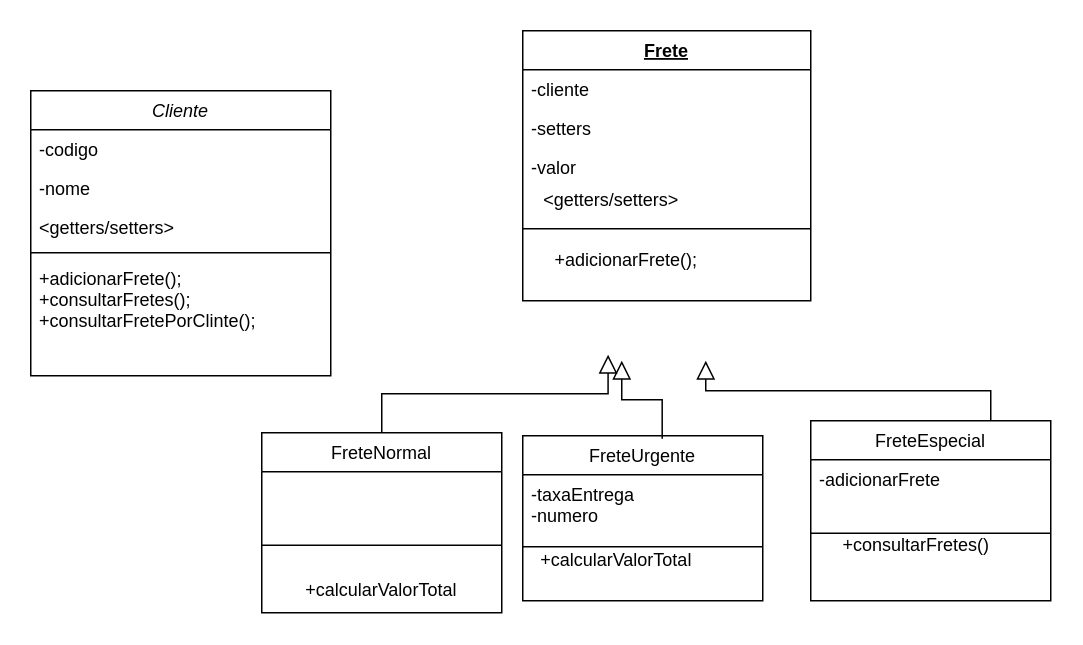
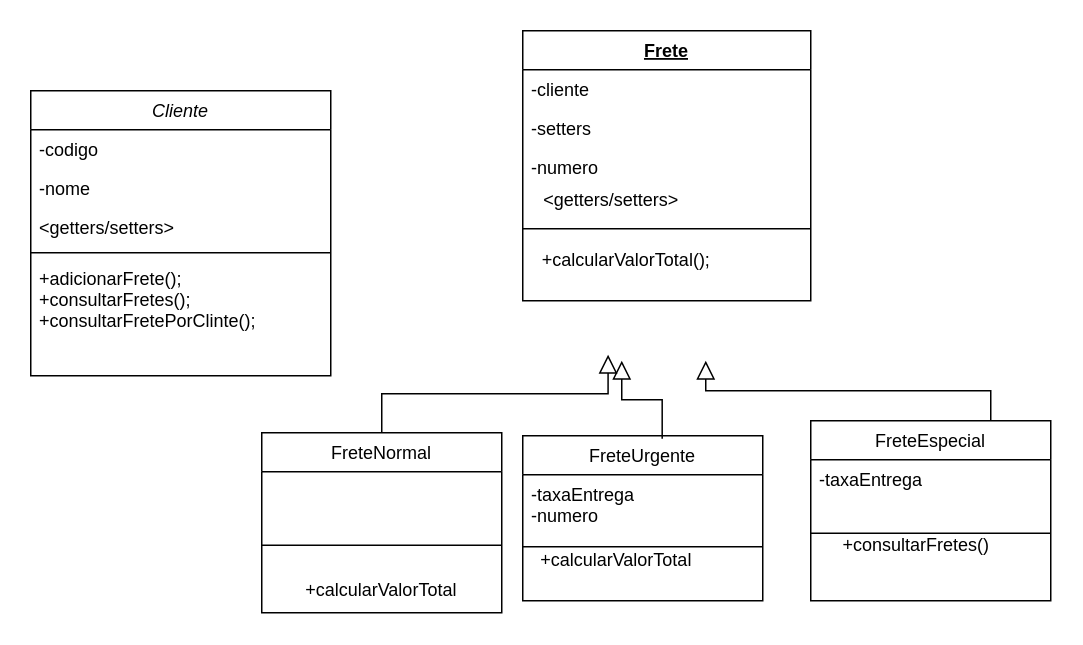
- <mxCell id="11" value="-valor" style="text;align=left;verticalAlign=top;spacingLeft=4;spacingRight=4;overflow=hidden;rotatable=0;points=[[0,0.5],[1,0.5]];portConstraint=eastwest;rounded=0;shadow=0;html=0;" vertex="1" parent="8"><mxGeometry y="78" width="192" height="26" as="geometry" /></mxCell>
+ <mxCell id="11" value="-numero" style="text;align=left;verticalAlign=top;spacingLeft=4;spacingRight=4;overflow=hidden;rotatable=0;points=[[0,0.5],[1,0.5]];portConstraint=eastwest;rounded=0;shadow=0;html=0;" vertex="1" parent="8"><mxGeometry y="78" width="192" height="26" as="geometry" /></mxCell>
- <mxCell id="28" value="&lt;span style=&quot;white-space-collapse: preserve;&quot;&gt;&#09;&lt;/span&gt;&lt;span style=&quot;white-space-collapse: preserve;&quot;&gt;&#09;&lt;/span&gt;+adicionarFrete();" style="text;html=1;align=center;verticalAlign=middle;resizable=0;points=[];autosize=1;strokeColor=none;fillColor=none;" vertex="1" parent="1"><mxGeometry x="295" y="158" width="190" height="30" as="geometry" /></mxCell>
+ <mxCell id="28" value="&lt;span style=&quot;white-space-collapse: preserve;&quot;&gt;&#09;&lt;/span&gt;&lt;span style=&quot;white-space-collapse: preserve;&quot;&gt;&#09;&lt;/span&gt;+calcularValorTotal();" style="text;html=1;align=center;verticalAlign=middle;resizable=0;points=[];autosize=1;strokeColor=none;fillColor=none;" vertex="1" parent="1"><mxGeometry x="295" y="158" width="190" height="30" as="geometry" /></mxCell>
- <mxCell id="23" value="-adicionarFrete" style="text;align=left;verticalAlign=top;spacingLeft=4;spacingRight=4;overflow=hidden;rotatable=0;points=[[0,0.5],[1,0.5]];portConstraint=eastwest;" vertex="1" parent="22"><mxGeometry y="26" width="160" height="44" as="geometry" /></mxCell>
+ <mxCell id="23" value="-taxaEntrega" style="text;align=left;verticalAlign=top;spacingLeft=4;spacingRight=4;overflow=hidden;rotatable=0;points=[[0,0.5],[1,0.5]];portConstraint=eastwest;" vertex="1" parent="22"><mxGeometry y="26" width="160" height="44" as="geometry" /></mxCell>
